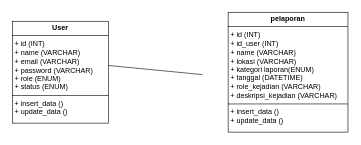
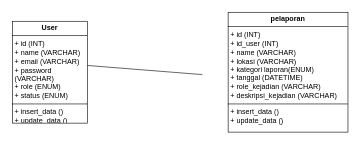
- <mxCell id="2" value="&lt;p style=&quot;margin:0px;margin-top:4px;text-align:center;&quot;&gt;&lt;b&gt;User&lt;/b&gt;&lt;/p&gt;&lt;hr size=&quot;1&quot; style=&quot;border-style:solid;&quot;&gt;&lt;p style=&quot;margin:0px;margin-left:4px;&quot;&gt;+ id (INT)&lt;/p&gt;&lt;p style=&quot;margin:0px;margin-left:4px;&quot;&gt;+ name (VARCHAR)&lt;/p&gt;&lt;p style=&quot;margin:0px;margin-left:4px;&quot;&gt;+ email (VARCHAR)&lt;/p&gt;&lt;p style=&quot;margin:0px;margin-left:4px;&quot;&gt;+ password (VARCHAR)&lt;/p&gt;&lt;p style=&quot;margin:0px;margin-left:4px;&quot;&gt;+ role (ENUM)&lt;/p&gt;&lt;p style=&quot;margin:0px;margin-left:4px;&quot;&gt;+ status (ENUM)&lt;/p&gt;&lt;hr size=&quot;1&quot; style=&quot;border-style:solid;&quot;&gt;&lt;p style=&quot;margin:0px;margin-left:4px;&quot;&gt;+ insert_data ()&lt;/p&gt;&lt;p style=&quot;margin:0px;margin-left:4px;&quot;&gt;+ update_data ()&lt;/p&gt;" style="verticalAlign=top;align=left;overflow=fill;html=1;whiteSpace=wrap;" parent="1" vertex="1"><mxGeometry x="20" y="35" width="160" height="170" as="geometry" /></mxCell>
+ <mxCell id="2" value="&lt;p style=&quot;margin:0px;margin-top:4px;text-align:center;&quot;&gt;&lt;b&gt;User&lt;/b&gt;&lt;/p&gt;&lt;hr size=&quot;1&quot; style=&quot;border-style:solid;&quot;&gt;&lt;p style=&quot;margin:0px;margin-left:4px;&quot;&gt;+ id (INT)&lt;/p&gt;&lt;p style=&quot;margin:0px;margin-left:4px;&quot;&gt;+ name (VARCHAR)&lt;/p&gt;&lt;p style=&quot;margin:0px;margin-left:4px;&quot;&gt;+ email (VARCHAR)&lt;/p&gt;&lt;p style=&quot;margin:0px;margin-left:4px;&quot;&gt;+ password (VARCHAR)&lt;/p&gt;&lt;p style=&quot;margin:0px;margin-left:4px;&quot;&gt;+ role (ENUM)&lt;/p&gt;&lt;p style=&quot;margin:0px;margin-left:4px;&quot;&gt;+ status (ENUM)&lt;/p&gt;&lt;hr size=&quot;1&quot; style=&quot;border-style:solid;&quot;&gt;&lt;p style=&quot;margin:0px;margin-left:4px;&quot;&gt;+ insert_data ()&lt;/p&gt;&lt;p style=&quot;margin:0px;margin-left:4px;&quot;&gt;+ update_data ()&lt;/p&gt;" style="verticalAlign=top;align=left;overflow=fill;html=1;whiteSpace=wrap;" parent="1" vertex="1"><mxGeometry x="20" y="35" width="125" height="170" as="geometry" /></mxCell>
